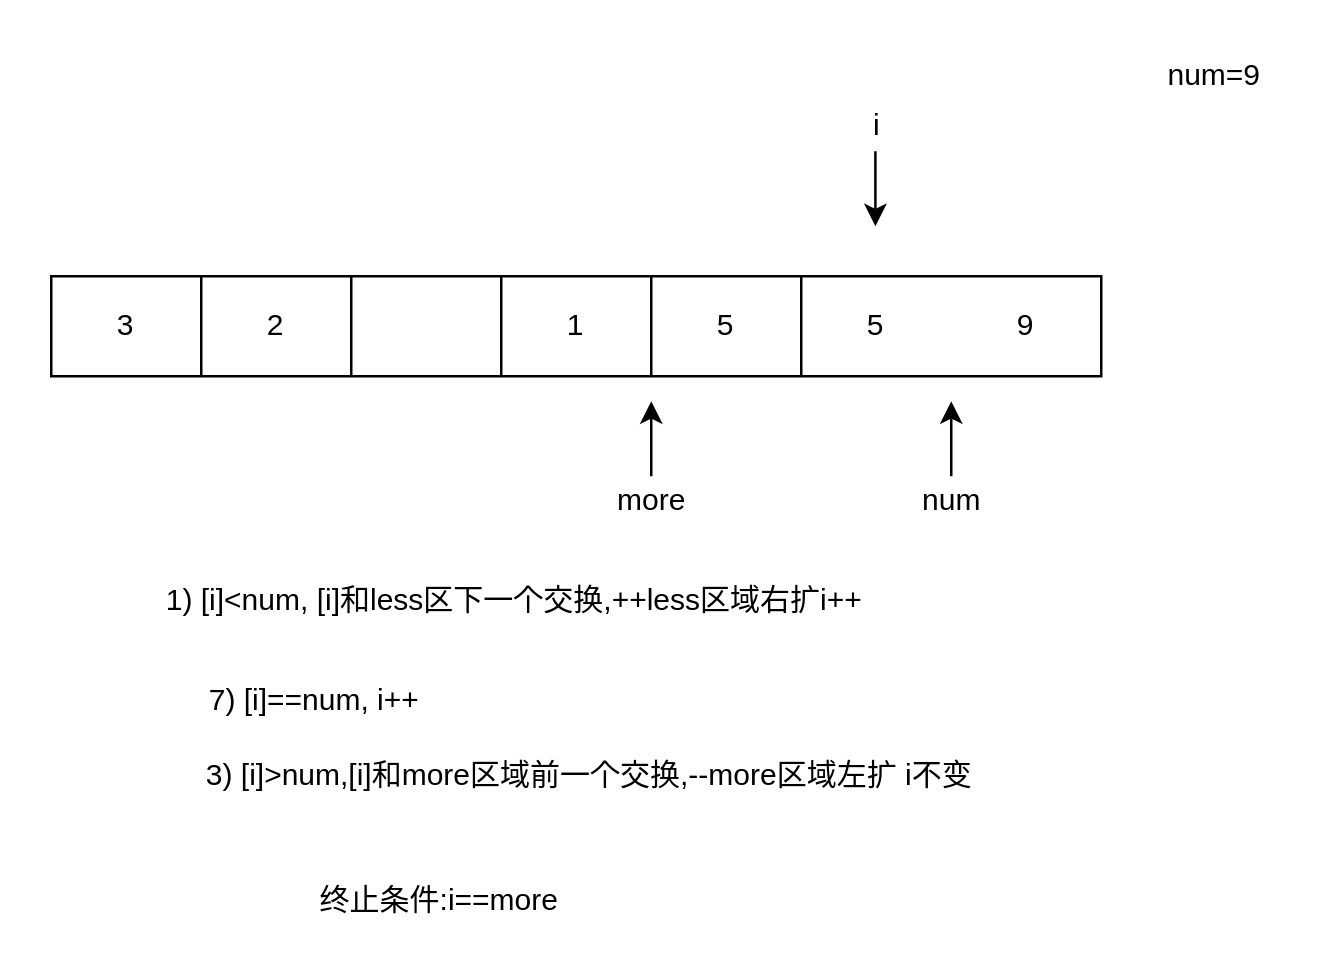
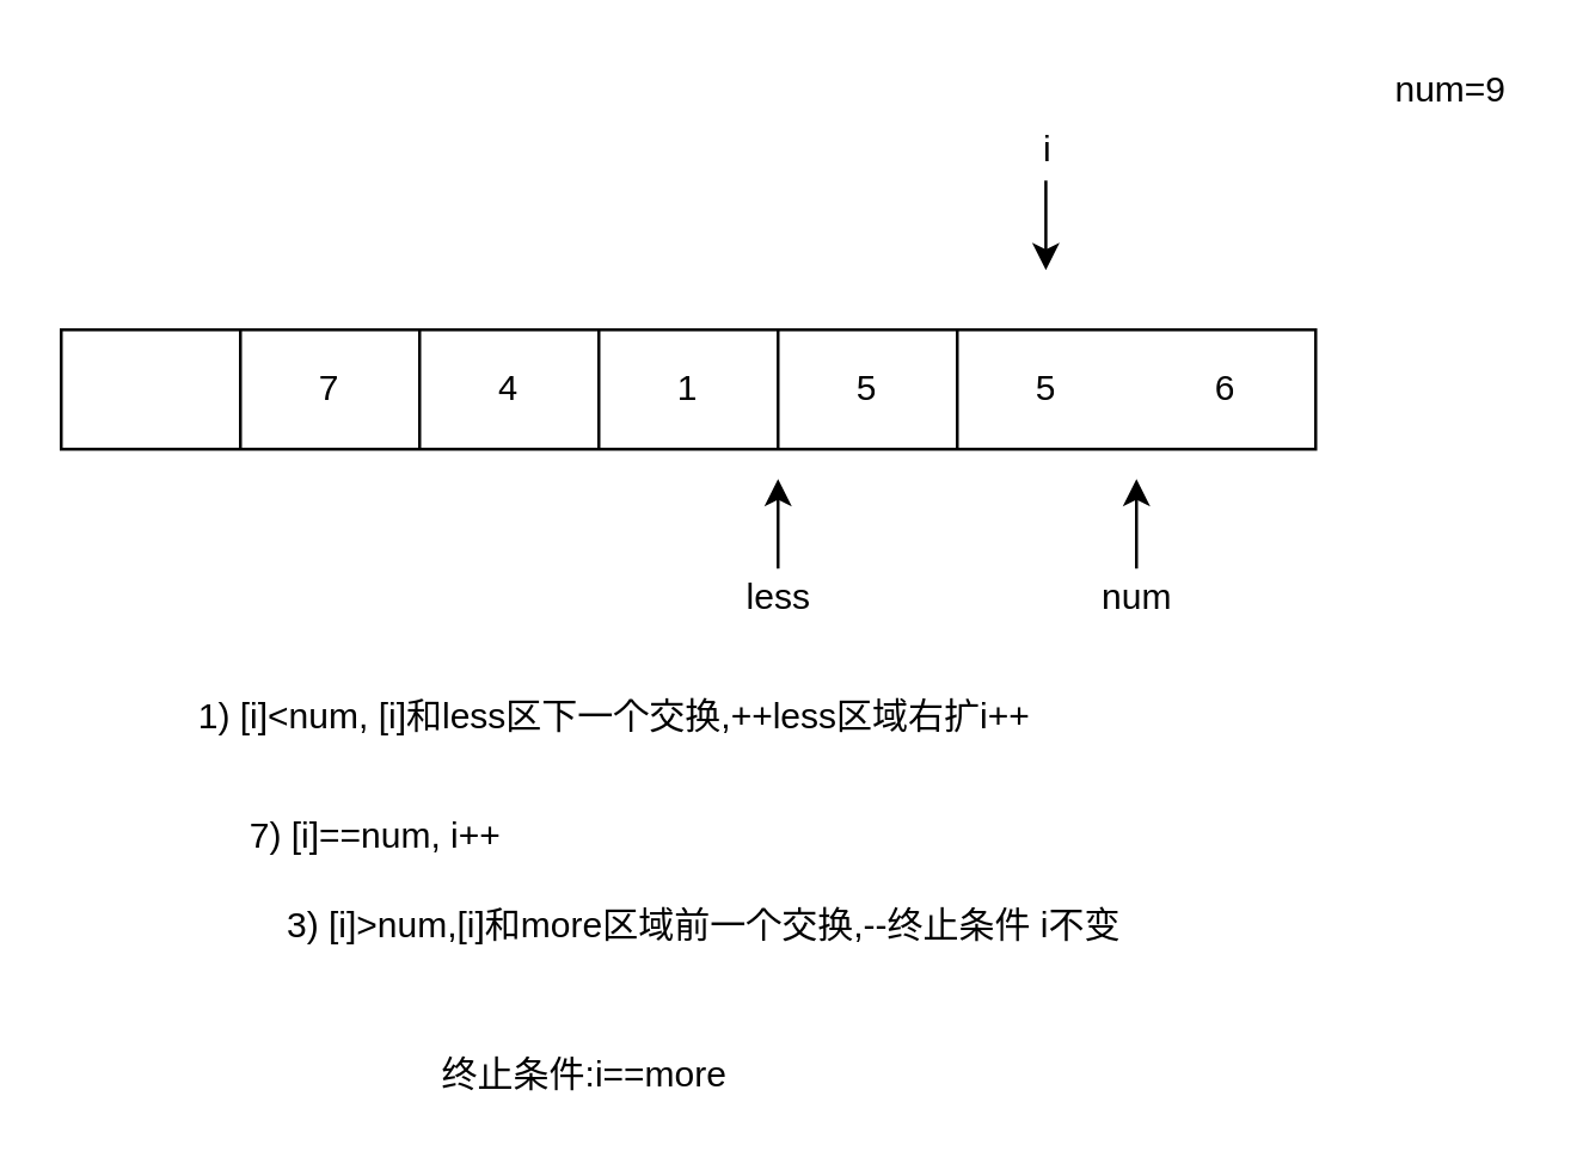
- <mxCell id="4" value="3" style="shape=partialRectangle;html=1;whiteSpace=wrap;connectable=0;overflow=hidden;fillColor=none;top=0;left=0;bottom=0;right=0;pointerEvents=1;" vertex="1" parent="3"><mxGeometry width="60" height="40" as="geometry"><mxRectangle width="60" height="40" as="alternateBounds" /></mxGeometry></mxCell>
- <mxCell id="5" value="2" style="shape=partialRectangle;html=1;whiteSpace=wrap;connectable=0;overflow=hidden;fillColor=none;top=0;left=0;bottom=0;right=0;pointerEvents=1;" vertex="1" parent="3"><mxGeometry x="60" width="60" height="40" as="geometry"><mxRectangle width="60" height="40" as="alternateBounds" /></mxGeometry></mxCell>
+ <mxCell id="5" value="7" style="shape=partialRectangle;html=1;whiteSpace=wrap;connectable=0;overflow=hidden;fillColor=none;top=0;left=0;bottom=0;right=0;pointerEvents=1;" vertex="1" parent="3"><mxGeometry x="60" width="60" height="40" as="geometry"><mxRectangle width="60" height="40" as="alternateBounds" /></mxGeometry></mxCell>
+ <mxCell id="6" value="4" style="shape=partialRectangle;html=1;whiteSpace=wrap;connectable=0;overflow=hidden;fillColor=none;top=0;left=0;bottom=0;right=0;pointerEvents=1;" vertex="1" parent="3"><mxGeometry x="120" width="60" height="40" as="geometry"><mxRectangle width="60" height="40" as="alternateBounds" /></mxGeometry></mxCell>
- <mxCell id="10" value="9" style="shape=partialRectangle;html=1;whiteSpace=wrap;connectable=0;overflow=hidden;fillColor=none;top=0;left=0;bottom=0;right=0;pointerEvents=1;" vertex="1" parent="3"><mxGeometry x="360" width="60" height="40" as="geometry"><mxRectangle width="60" height="40" as="alternateBounds" /></mxGeometry></mxCell>
+ <mxCell id="10" value="6" style="shape=partialRectangle;html=1;whiteSpace=wrap;connectable=0;overflow=hidden;fillColor=none;top=0;left=0;bottom=0;right=0;pointerEvents=1;" vertex="1" parent="3"><mxGeometry x="360" width="60" height="40" as="geometry"><mxRectangle width="60" height="40" as="alternateBounds" /></mxGeometry></mxCell>
- <mxCell id="12" value="more" style="text;html=1;align=center;verticalAlign=middle;resizable=0;points=[];autosize=1;strokeColor=none;fillColor=none;" vertex="1" parent="1"><mxGeometry x="240" y="190" width="40" height="20" as="geometry" /></mxCell>
+ <mxCell id="12" value="less" style="text;html=1;align=center;verticalAlign=middle;resizable=0;points=[];autosize=1;strokeColor=none;fillColor=none;" vertex="1" parent="1"><mxGeometry x="240" y="190" width="40" height="20" as="geometry" /></mxCell>
- <mxCell id="20" value="3) [i]&amp;gt;num,[i]和more区域前一个交换,--more区域左扩 i不变" style="text;html=1;align=center;verticalAlign=middle;resizable=0;points=[];autosize=1;strokeColor=none;fillColor=none;" vertex="1" parent="1"><mxGeometry x="70" y="300" width="330" height="20" as="geometry" /></mxCell>
+ <mxCell id="20" value="3) [i]&amp;gt;num,[i]和more区域前一个交换,--终止条件 i不变" style="text;html=1;align=center;verticalAlign=middle;resizable=0;points=[];autosize=1;strokeColor=none;fillColor=none;" vertex="1" parent="1"><mxGeometry x="70" y="300" width="330" height="20" as="geometry" /></mxCell>
- <mxCell id="21" value="&lt;div&gt;终止条件:i==more&lt;/div&gt;" style="text;html=1;align=center;verticalAlign=middle;resizable=0;points=[];autosize=1;strokeColor=none;fillColor=none;" vertex="1" parent="1"><mxGeometry x="120" y="350" width="110" height="20" as="geometry" /></mxCell>
+ <mxCell id="21" value="&lt;div&gt;终止条件:i==more&lt;/div&gt;" style="text;html=1;align=center;verticalAlign=middle;resizable=0;points=[];autosize=1;strokeColor=none;fillColor=none;" vertex="1" parent="1"><mxGeometry x="140" y="350" width="110" height="20" as="geometry" /></mxCell>
